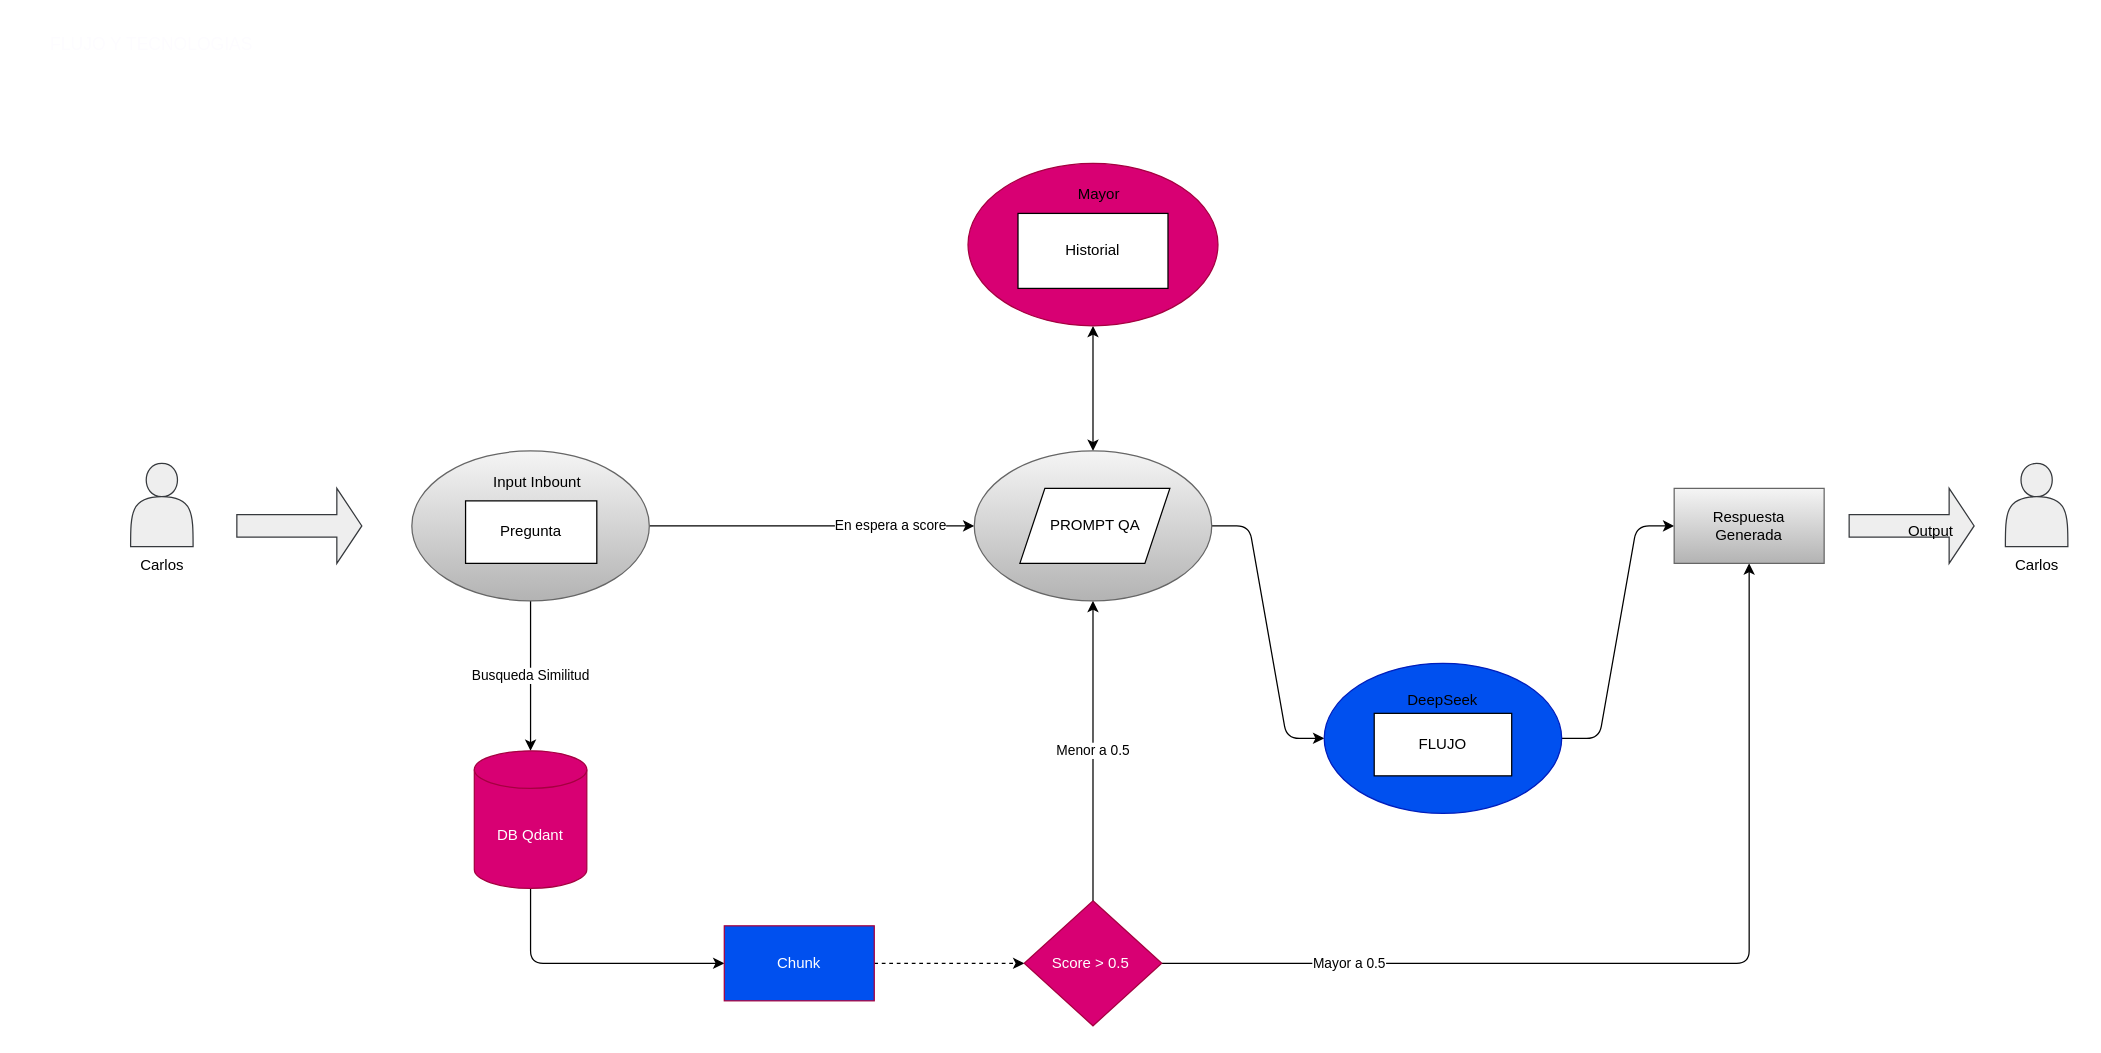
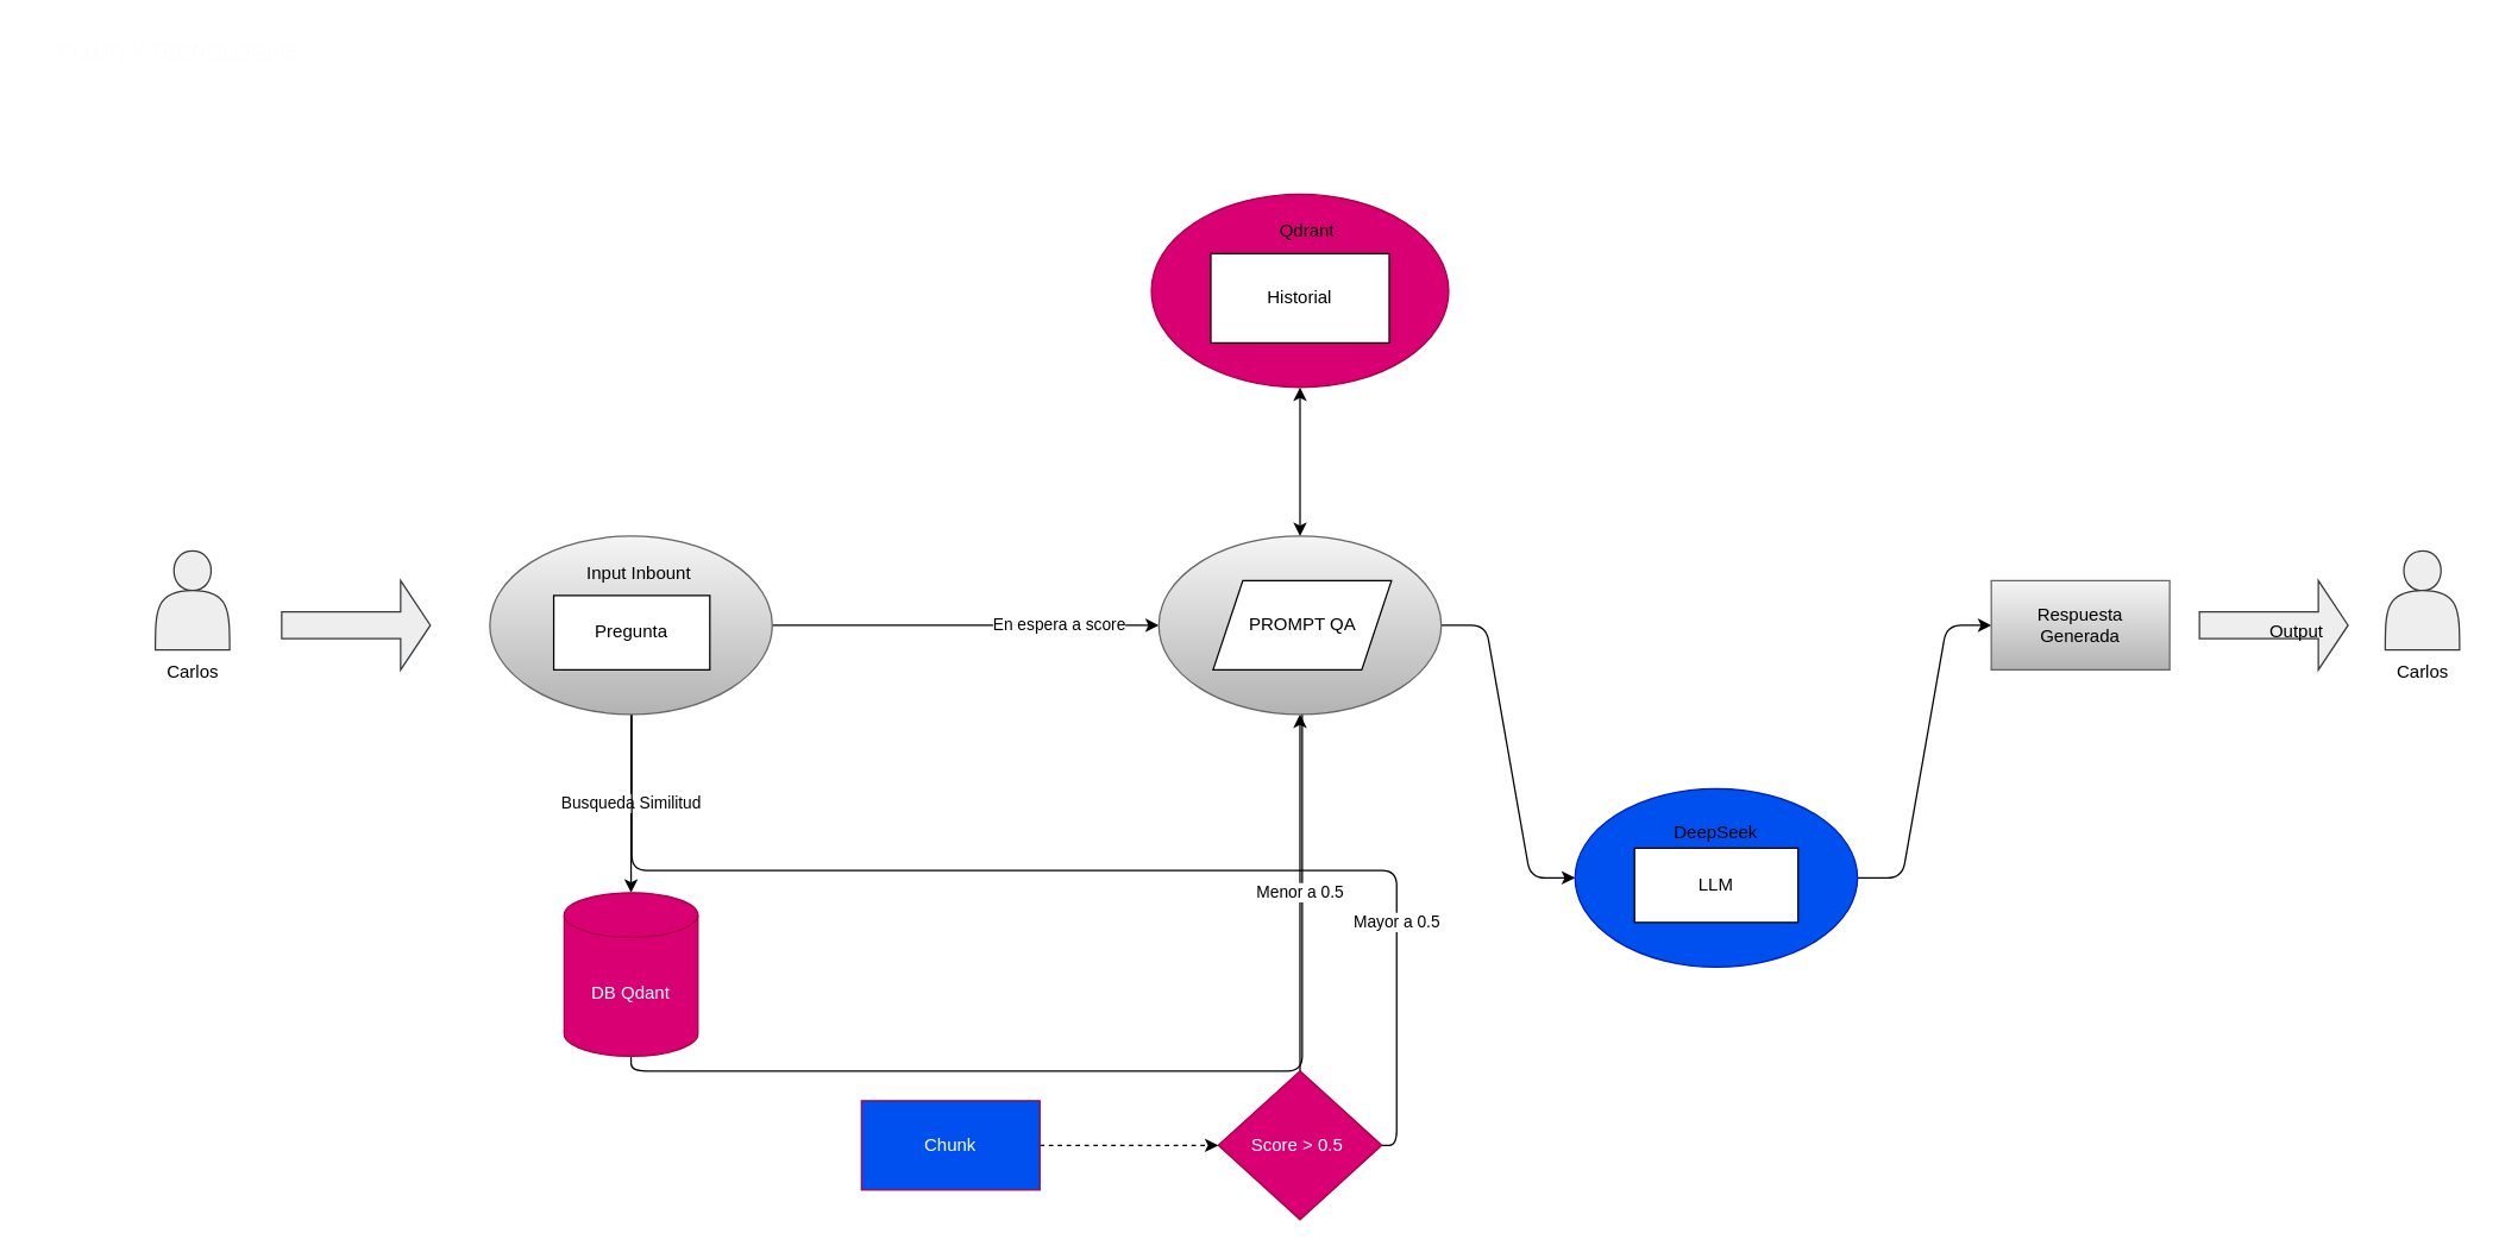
- <mxCell id="33" value="Mayor" style="text;html=1;strokeColor=none;fillColor=none;align=center;verticalAlign=middle;whiteSpace=wrap;rounded=0;" parent="30" vertex="1"><mxGeometry x="75" y="10" width="60" height="30" as="geometry" /></mxCell>
+ <mxCell id="33" value="Qdrant" style="text;html=1;strokeColor=none;fillColor=none;align=center;verticalAlign=middle;whiteSpace=wrap;rounded=0;" parent="30" vertex="1"><mxGeometry x="75" y="10" width="60" height="30" as="geometry" /></mxCell>
- <mxCell id="25" value="FLUJO" style="rounded=0;whiteSpace=wrap;html=1;" parent="23" vertex="1"><mxGeometry x="40" y="40" width="110" height="50" as="geometry" /></mxCell>
+ <mxCell id="25" value="LLM" style="rounded=0;whiteSpace=wrap;html=1;" parent="23" vertex="1"><mxGeometry x="40" y="40" width="110" height="50" as="geometry" /></mxCell>
- <mxCell id="6" style="edgeStyle=orthogonalEdgeStyle;html=1;exitX=0.5;exitY=1;exitDx=0;exitDy=0;exitPerimeter=0;entryX=0;entryY=0.5;entryDx=0;entryDy=0;" parent="1" source="7" target="9" edge="1"><mxGeometry relative="1" as="geometry" /></mxCell>
+ <mxCell id="6" style="edgeStyle=orthogonalEdgeStyle;html=1;exitX=0.5;exitY=1;exitDx=0;exitDy=0;exitPerimeter=0;" parent="1" source="7" target="29" edge="1"><mxGeometry relative="1" as="geometry" /></mxCell>
- <mxCell id="10" value="Mayor a 0.5" style="edgeStyle=orthogonalEdgeStyle;html=1;exitX=1;exitY=0.5;exitDx=0;exitDy=0;entryX=0.5;entryY=1;entryDx=0;entryDy=0;" parent="1" source="11" target="15" edge="1"><mxGeometry x="-0.62" relative="1" as="geometry"><mxPoint as="offset" /></mxGeometry></mxCell>
+ <mxCell id="10" value="Mayor a 0.5" style="edgeStyle=orthogonalEdgeStyle;html=1;exitX=1;exitY=0.5;exitDx=0;exitDy=0;" parent="1" source="11" target="37" edge="1"><mxGeometry x="-0.62" relative="1" as="geometry"><mxPoint as="offset" /></mxGeometry></mxCell>
